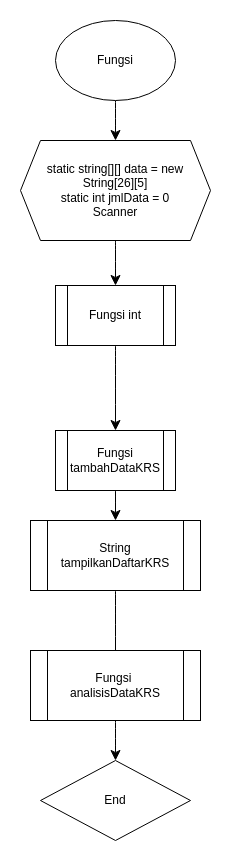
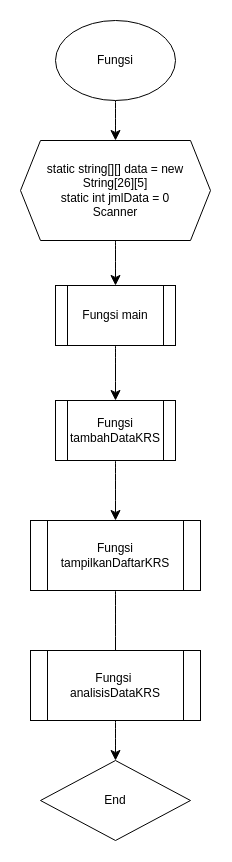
- <mxCell id="7" value="Fungsi int" style="shape=process;whiteSpace=wrap;html=1;backgroundOutline=1;" vertex="1" parent="1"><mxGeometry x="55" y="285" width="120" height="60" as="geometry" /></mxCell>
+ <mxCell id="7" value="Fungsi main" style="shape=process;whiteSpace=wrap;html=1;backgroundOutline=1;" vertex="1" parent="1"><mxGeometry x="55" y="285" width="120" height="60" as="geometry" /></mxCell>
- <mxCell id="9" value="Fungsi tambahDataKRS" style="shape=process;whiteSpace=wrap;html=1;backgroundOutline=1;" vertex="1" parent="1"><mxGeometry x="55" y="430" width="120" height="60" as="geometry" /></mxCell>
+ <mxCell id="9" value="Fungsi tambahDataKRS" style="shape=process;whiteSpace=wrap;html=1;backgroundOutline=1;" vertex="1" parent="1"><mxGeometry x="55" y="400" width="120" height="60" as="geometry" /></mxCell>
- <mxCell id="11" value="String tampilkanDaftarKRS" style="shape=process;whiteSpace=wrap;html=1;backgroundOutline=1;" vertex="1" parent="1"><mxGeometry x="30" y="520" width="170" height="70" as="geometry" /></mxCell>
+ <mxCell id="11" value="Fungsi tampilkanDaftarKRS" style="shape=process;whiteSpace=wrap;html=1;backgroundOutline=1;" vertex="1" parent="1"><mxGeometry x="30" y="520" width="170" height="70" as="geometry" /></mxCell>
